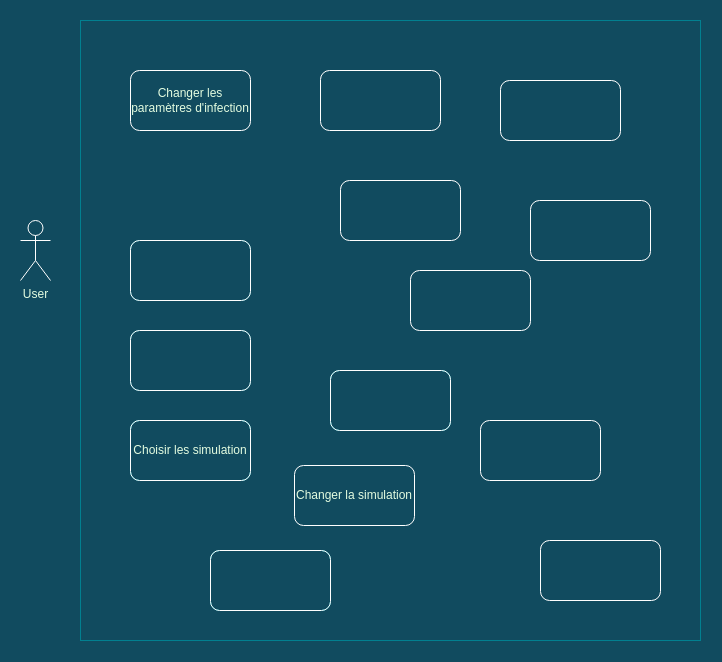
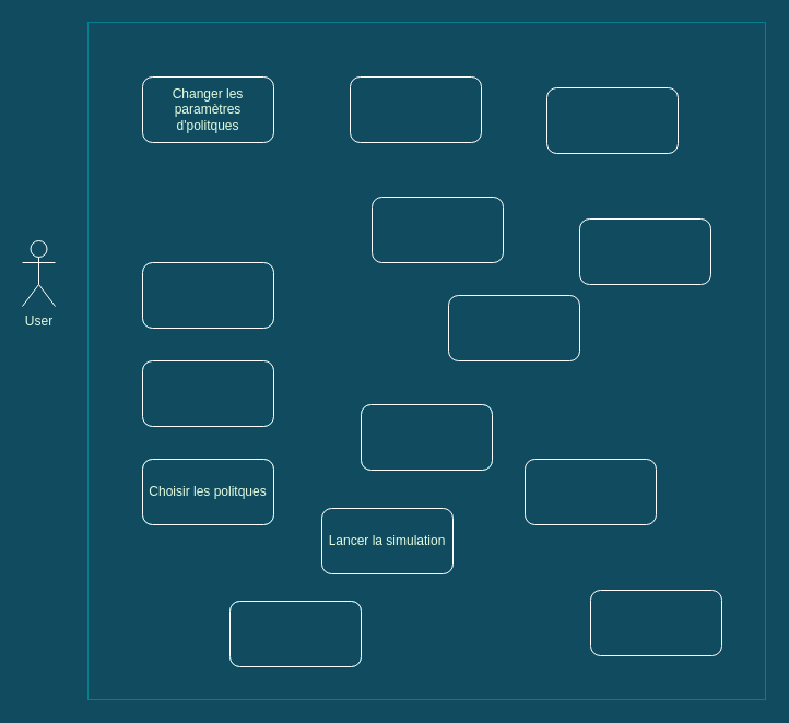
- <mxCell id="4" value="Changer les paramètres d'infection" style="rounded=1;whiteSpace=wrap;html=1;fillColor=none;fontColor=#E4FDE1;strokeColor=#FFFFFF;" parent="1" vertex="1"><mxGeometry x="130" y="70" width="120" height="60" as="geometry" /></mxCell>
+ <mxCell id="4" value="Changer les paramètres d'politques" style="rounded=1;whiteSpace=wrap;html=1;fillColor=none;fontColor=#E4FDE1;strokeColor=#FFFFFF;" parent="1" vertex="1"><mxGeometry x="130" y="70" width="120" height="60" as="geometry" /></mxCell>
- <mxCell id="6" value="Choisir les simulation" style="rounded=1;whiteSpace=wrap;html=1;fillColor=none;strokeColor=#028090;fontColor=#E4FDE1;" parent="1" vertex="1"><mxGeometry x="130" y="420" width="120" height="60" as="geometry" /></mxCell>
+ <mxCell id="6" value="Choisir les politques" style="rounded=1;whiteSpace=wrap;html=1;fillColor=none;strokeColor=#028090;fontColor=#E4FDE1;" parent="1" vertex="1"><mxGeometry x="130" y="420" width="120" height="60" as="geometry" /></mxCell>
- <mxCell id="12" value="Changer la simulation" style="rounded=1;whiteSpace=wrap;html=1;fillColor=none;fontColor=#E4FDE1;strokeColor=#FFFFFF;" parent="1" vertex="1"><mxGeometry x="294" y="465" width="120" height="60" as="geometry" /></mxCell>
+ <mxCell id="12" value="Lancer la simulation" style="rounded=1;whiteSpace=wrap;html=1;fillColor=none;fontColor=#E4FDE1;strokeColor=#FFFFFF;" parent="1" vertex="1"><mxGeometry x="294" y="465" width="120" height="60" as="geometry" /></mxCell>
